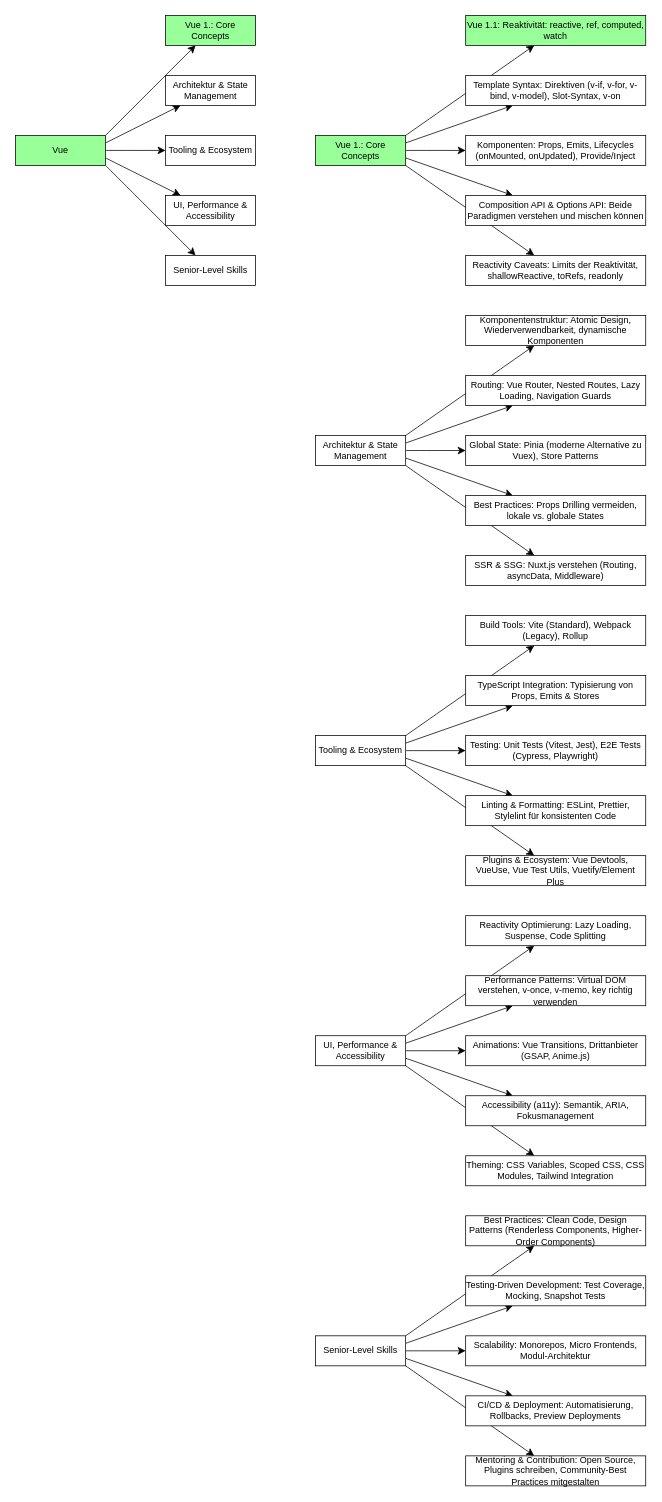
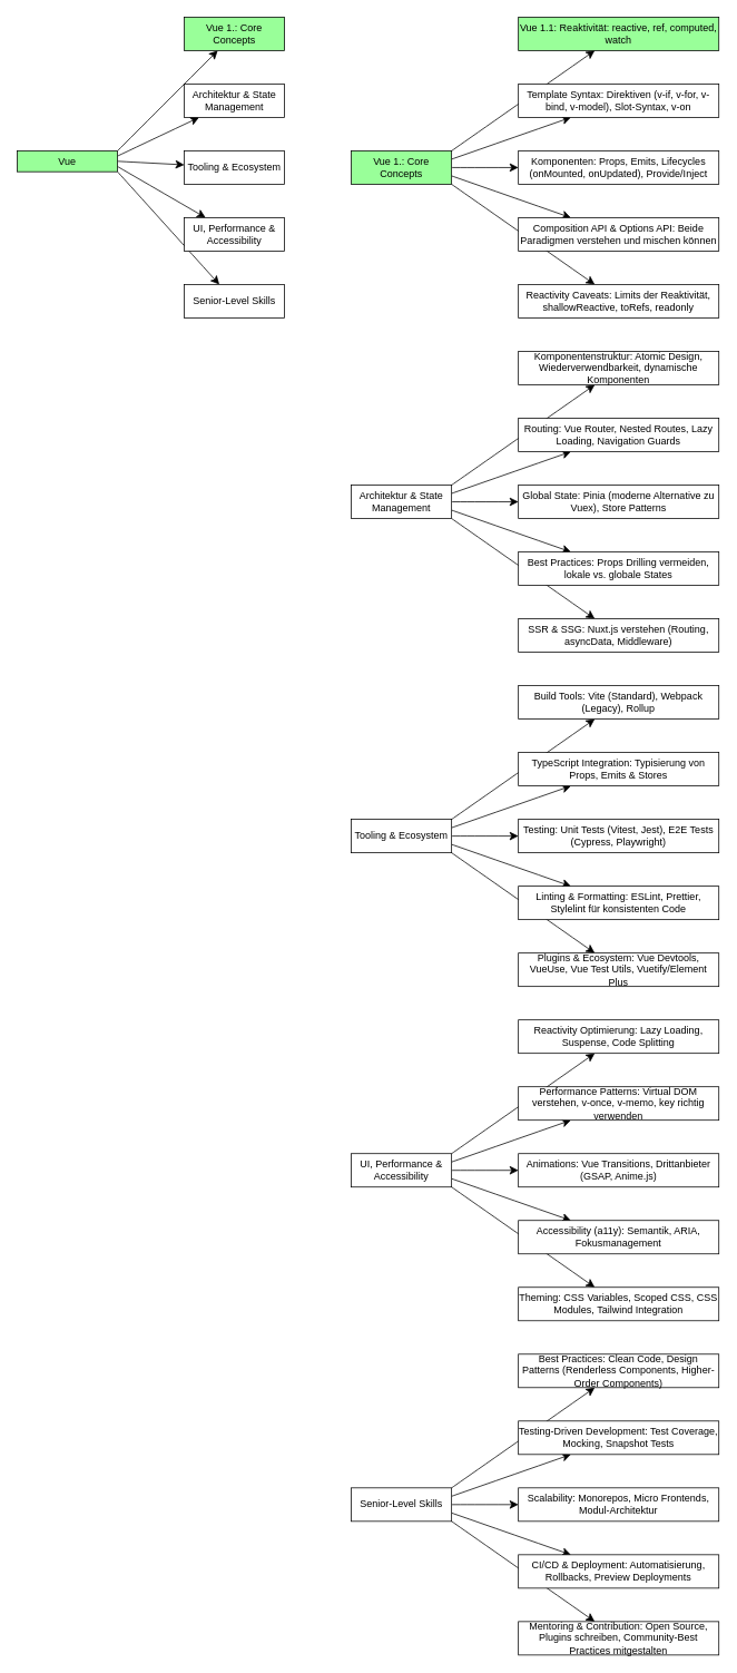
- <mxCell id="7" value="Vue" style="rounded=0;whiteSpace=wrap;html=1;fillColor=#99FF99;" parent="1" vertex="1"><mxGeometry x="20" y="180" width="120" height="40" as="geometry" /></mxCell>
+ <mxCell id="7" value="Vue" style="rounded=0;whiteSpace=wrap;html=1;fillColor=#99FF99;" parent="1" vertex="1"><mxGeometry x="20" y="180" width="120" height="25" as="geometry" /></mxCell>
